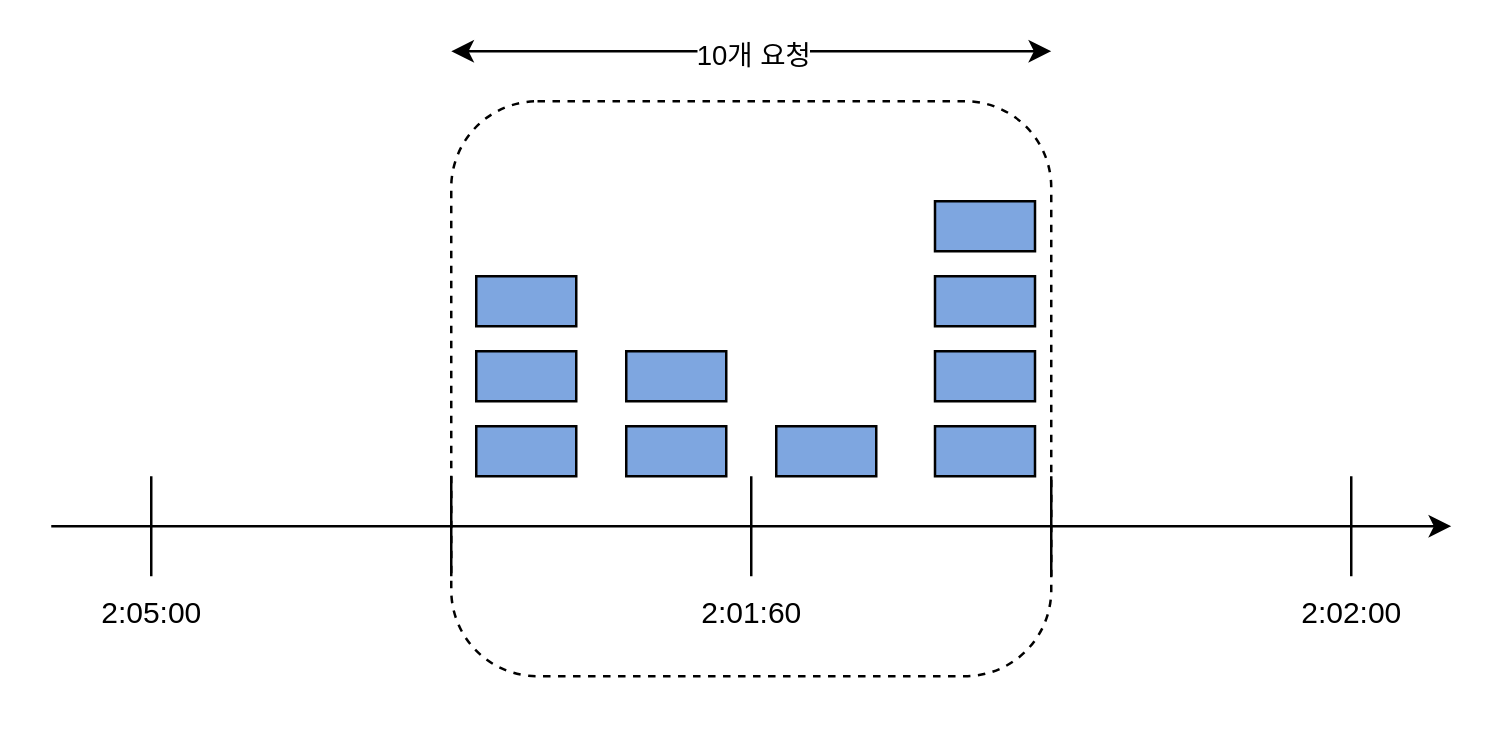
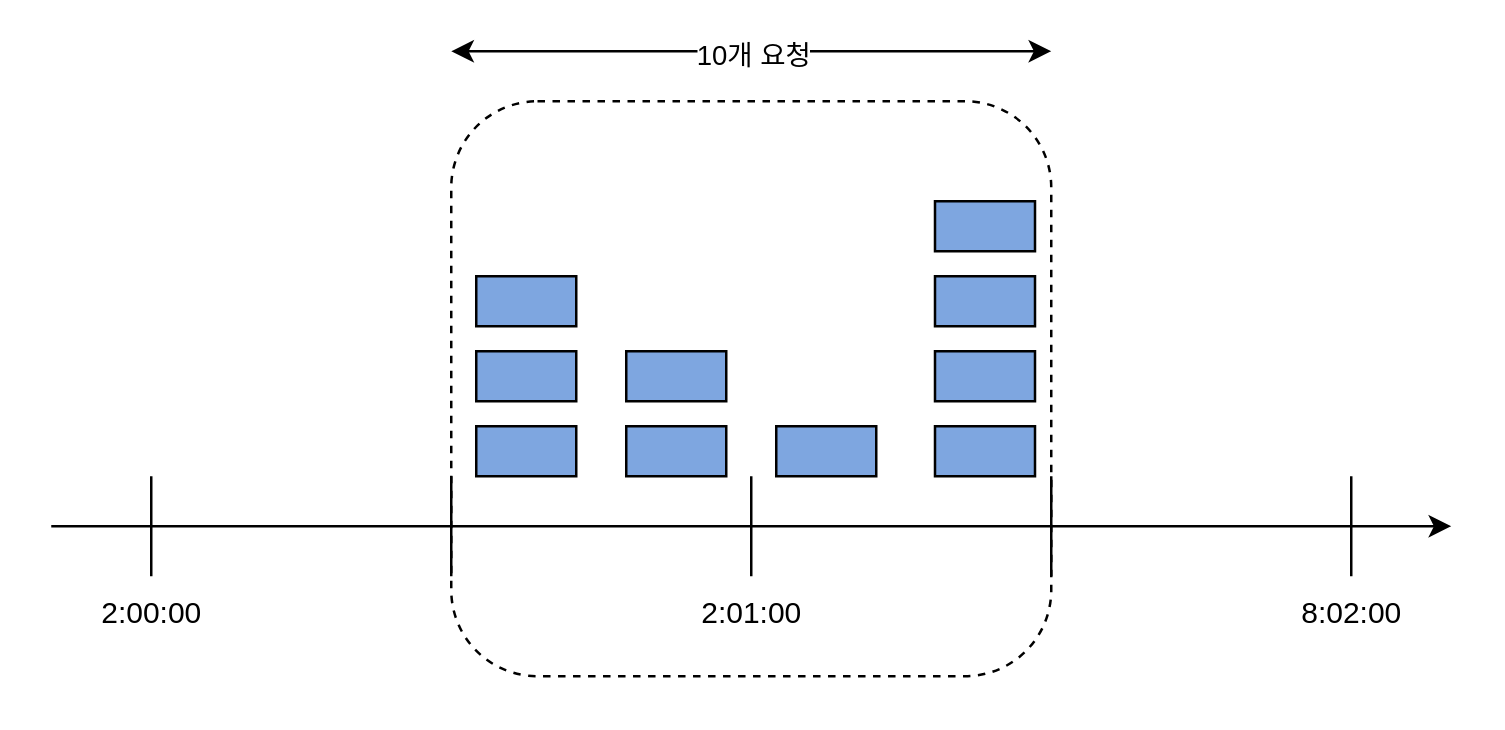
- <mxCell id="19" value="2:05:00" style="text;html=1;align=center;verticalAlign=middle;resizable=0;points=[];autosize=1;strokeColor=none;fillColor=none;" vertex="1" parent="1"><mxGeometry x="30" y="230" width="60" height="30" as="geometry" /></mxCell>
+ <mxCell id="19" value="2:00:00" style="text;html=1;align=center;verticalAlign=middle;resizable=0;points=[];autosize=1;strokeColor=none;fillColor=none;" vertex="1" parent="1"><mxGeometry x="30" y="230" width="60" height="30" as="geometry" /></mxCell>
- <mxCell id="20" value="2:01:60" style="text;html=1;align=center;verticalAlign=middle;resizable=0;points=[];autosize=1;strokeColor=none;fillColor=none;" vertex="1" parent="1"><mxGeometry x="270" y="230" width="60" height="30" as="geometry" /></mxCell>
+ <mxCell id="20" value="2:01:00" style="text;html=1;align=center;verticalAlign=middle;resizable=0;points=[];autosize=1;strokeColor=none;fillColor=none;" vertex="1" parent="1"><mxGeometry x="270" y="230" width="60" height="30" as="geometry" /></mxCell>
- <mxCell id="21" value="2:02:00" style="text;html=1;align=center;verticalAlign=middle;resizable=0;points=[];autosize=1;strokeColor=none;fillColor=none;" vertex="1" parent="1"><mxGeometry x="510" y="230" width="60" height="30" as="geometry" /></mxCell>
+ <mxCell id="21" value="8:02:00" style="text;html=1;align=center;verticalAlign=middle;resizable=0;points=[];autosize=1;strokeColor=none;fillColor=none;" vertex="1" parent="1"><mxGeometry x="510" y="230" width="60" height="30" as="geometry" /></mxCell>
